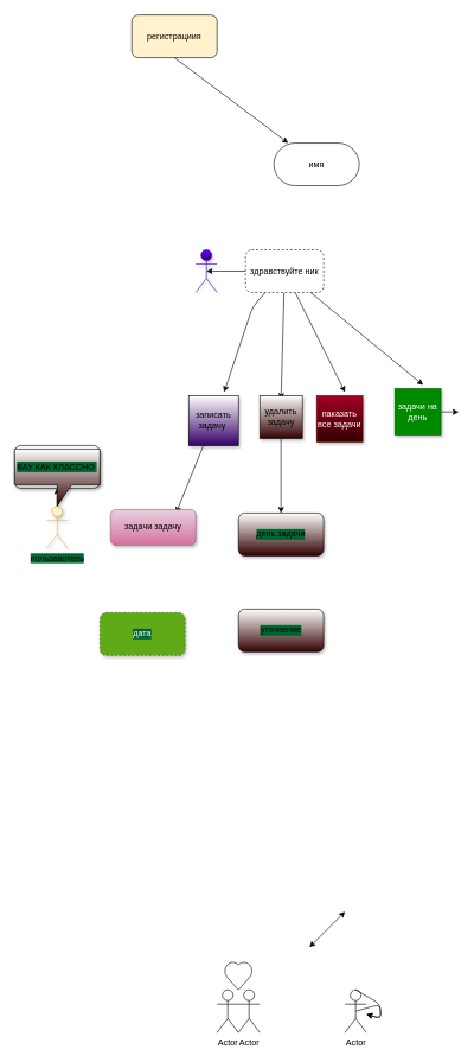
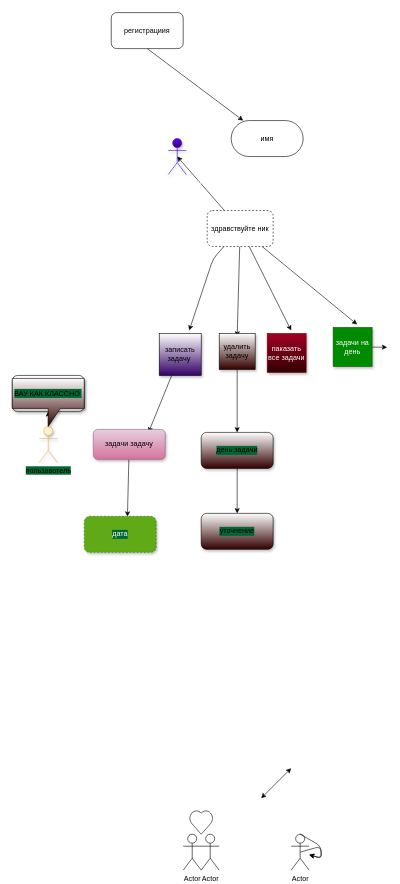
- <mxCell id="28" value="регистрациия" style="rounded=1;whiteSpace=wrap;html=1;fillColor=#fff2cc;" vertex="1" parent="1"><mxGeometry x="185" y="20" width="120" height="60" as="geometry" /></mxCell>
+ <mxCell id="28" value="регистрациия" style="rounded=1;whiteSpace=wrap;html=1;" vertex="1" parent="1"><mxGeometry x="185" y="20" width="120" height="60" as="geometry" /></mxCell>
- <mxCell id="10" value="регестрация была" style="shape=umlActor;verticalLabelPosition=bottom;verticalAlign=top;html=1;outlineConnect=0;fillColor=#6a00ff;fontColor=#ffffff;strokeColor=#3700CC;gradientColor=#330066;shadow=1;" parent="1" vertex="1"><mxGeometry x="275" y="350" width="30" height="60" as="geometry" /></mxCell>
+ <mxCell id="10" value="регестрация была" style="shape=umlActor;verticalLabelPosition=bottom;verticalAlign=top;html=1;outlineConnect=0;fillColor=#6a00ff;fontColor=#ffffff;strokeColor=#3700CC;gradientColor=#330066;shadow=1;" parent="1" vertex="1"><mxGeometry x="280" y="230" width="30" height="60" as="geometry" /></mxCell>
+ <mxCell id="18" style="edgeStyle=none;html=1;fontColor=#000000;entryX=0.6;entryY=0.005;entryDx=0;entryDy=0;entryPerimeter=0;" parent="1" source="19" edge="1" target="20"><mxGeometry relative="1" as="geometry"><mxPoint x="262.857" y="860" as="targetPoint" /></mxGeometry></mxCell>
+ <mxCell id="21" style="edgeStyle=none;html=1;fontColor=#000000;" parent="1" source="22" target="23" edge="1"><mxGeometry relative="1" as="geometry"><mxPoint x="395" y="860" as="targetPoint" /></mxGeometry></mxCell>
